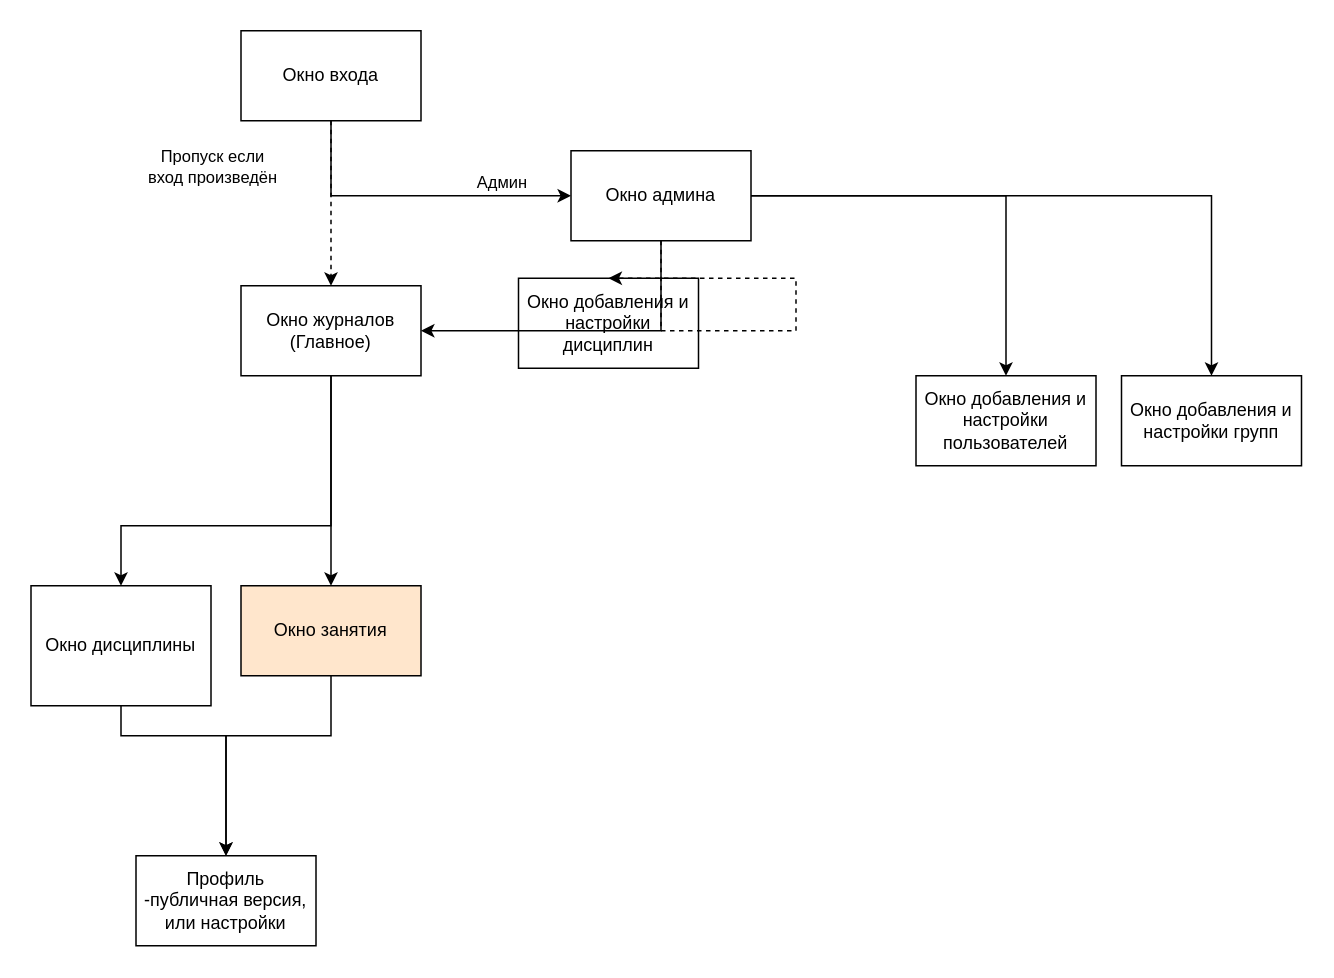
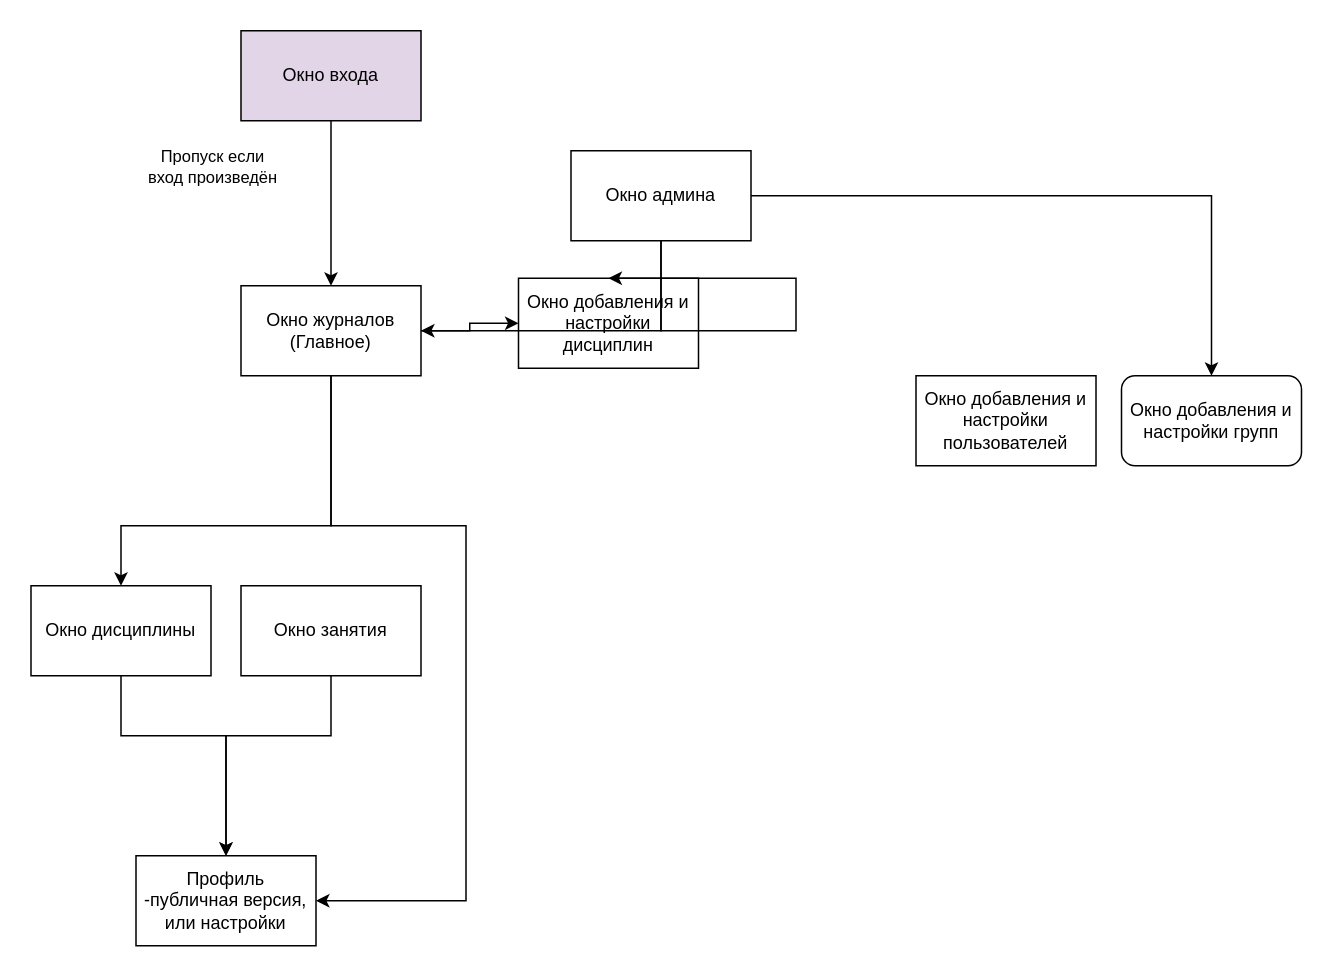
- <mxCell id="17" value="Окно входа" style="rounded=0;whiteSpace=wrap;html=1;fillColor=#ffffff;" parent="1" vertex="1"><mxGeometry x="160" y="20" width="120" height="60" as="geometry" /></mxCell>
+ <mxCell id="17" value="Окно входа" style="rounded=0;whiteSpace=wrap;html=1;fillColor=#e1d5e7;" parent="1" vertex="1"><mxGeometry x="160" y="20" width="120" height="60" as="geometry" /></mxCell>
- <mxCell id="15" style="edgeStyle=orthogonalEdgeStyle;rounded=0;orthogonalLoop=1;jettySize=auto;html=1;entryX=0;entryY=0.5;entryDx=0;entryDy=0;" parent="1" source="17" target="22" edge="1"><mxGeometry relative="1" as="geometry"><Array as="points"><mxPoint x="220" y="130" /></Array></mxGeometry></mxCell>
- <mxCell id="16" value="Админ" style="edgeLabel;html=1;align=center;verticalAlign=middle;resizable=0;points=[];" parent="15" vertex="1" connectable="0"><mxGeometry x="0.6" y="1" relative="1" as="geometry"><mxPoint x="-4.35" y="-8.98" as="offset" /></mxGeometry></mxCell>
- <mxCell id="13" style="edgeStyle=orthogonalEdgeStyle;rounded=0;orthogonalLoop=1;jettySize=auto;html=1;entryX=0.5;entryY=0;entryDx=0;entryDy=0;dashed=1;" parent="1" source="17" target="6" edge="1"><mxGeometry relative="1" as="geometry" /></mxCell>
+ <mxCell id="13" style="edgeStyle=orthogonalEdgeStyle;rounded=0;orthogonalLoop=1;jettySize=auto;html=1;entryX=0.5;entryY=0;entryDx=0;entryDy=0;" parent="1" source="17" target="6" edge="1"><mxGeometry relative="1" as="geometry" /></mxCell>
- <mxCell id="20" style="edgeStyle=orthogonalEdgeStyle;rounded=0;orthogonalLoop=1;jettySize=auto;html=1;entryX=0.5;entryY=0;entryDx=0;entryDy=0;" parent="1" source="22" target="2" edge="1"><mxGeometry relative="1" as="geometry" /></mxCell>
- <mxCell id="19" style="edgeStyle=orthogonalEdgeStyle;rounded=0;orthogonalLoop=1;jettySize=auto;html=1;entryX=0.5;entryY=0;entryDx=0;entryDy=0;dashed=1;" parent="1" source="22" target="10" edge="1"><mxGeometry relative="1" as="geometry"><Array as="points"><mxPoint x="440" y="220" /><mxPoint x="530" y="220" /></Array></mxGeometry></mxCell>
+ <mxCell id="19" style="edgeStyle=orthogonalEdgeStyle;rounded=0;orthogonalLoop=1;jettySize=auto;html=1;entryX=0.5;entryY=0;entryDx=0;entryDy=0;" parent="1" source="22" target="10" edge="1"><mxGeometry relative="1" as="geometry"><Array as="points"><mxPoint x="440" y="220" /><mxPoint x="530" y="220" /></Array></mxGeometry></mxCell>
- <mxCell id="23" value="Окно добавления и настройки групп" style="rounded=0;whiteSpace=wrap;html=1;" parent="1" vertex="1"><mxGeometry x="747" y="250" width="120" height="60" as="geometry" /></mxCell>
+ <mxCell id="23" value="Окно добавления и настройки групп" style="whiteSpace=wrap;html=1;rounded=1;" parent="1" vertex="1"><mxGeometry x="747" y="250" width="120" height="60" as="geometry" /></mxCell>
- <mxCell id="4" style="edgeStyle=orthogonalEdgeStyle;rounded=0;orthogonalLoop=1;jettySize=auto;html=1;entryX=0.5;entryY=0;entryDx=0;entryDy=0;" parent="1" source="6" target="9" edge="1"><mxGeometry relative="1" as="geometry" /></mxCell>
+ <mxCell id="4" style="edgeStyle=orthogonalEdgeStyle;rounded=0;orthogonalLoop=1;jettySize=auto;html=1;" parent="1" source="6" target="10" edge="1"><mxGeometry relative="1" as="geometry" /></mxCell>
- <mxCell id="9" value="Окно занятия" style="rounded=0;whiteSpace=wrap;html=1;fillColor=#ffe6cc;" parent="1" vertex="1"><mxGeometry x="160" y="390" width="120" height="60" as="geometry" /></mxCell>
+ <mxCell id="9" value="Окно занятия" style="rounded=0;whiteSpace=wrap;html=1;" parent="1" vertex="1"><mxGeometry x="160" y="390" width="120" height="60" as="geometry" /></mxCell>
- <mxCell id="12" value="Окно дисциплины" style="rounded=0;whiteSpace=wrap;html=1;fillColor=#ffffff;" parent="1" vertex="1"><mxGeometry x="20" y="390" width="120" height="80" as="geometry" /></mxCell>
+ <mxCell id="12" value="Окно дисциплины" style="rounded=0;whiteSpace=wrap;html=1;fillColor=#ffffff;" parent="1" vertex="1"><mxGeometry x="20" y="390" width="120" height="60" as="geometry" /></mxCell>
+ <mxCell id="5" style="edgeStyle=orthogonalEdgeStyle;rounded=0;orthogonalLoop=1;jettySize=auto;html=1;entryX=1;entryY=0.5;entryDx=0;entryDy=0;" parent="1" source="6" target="7" edge="1"><mxGeometry relative="1" as="geometry"><Array as="points"><mxPoint x="220" y="350" /><mxPoint x="310" y="350" /><mxPoint x="310" y="600" /></Array></mxGeometry></mxCell>
